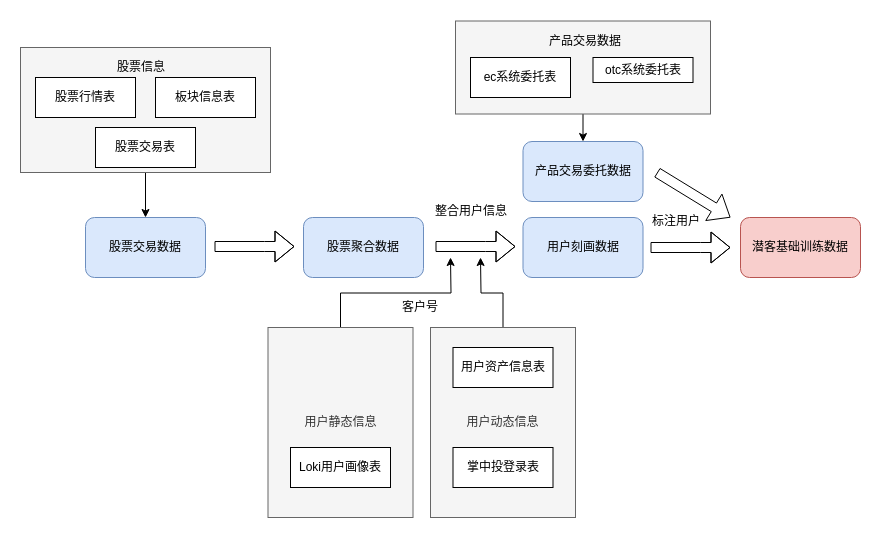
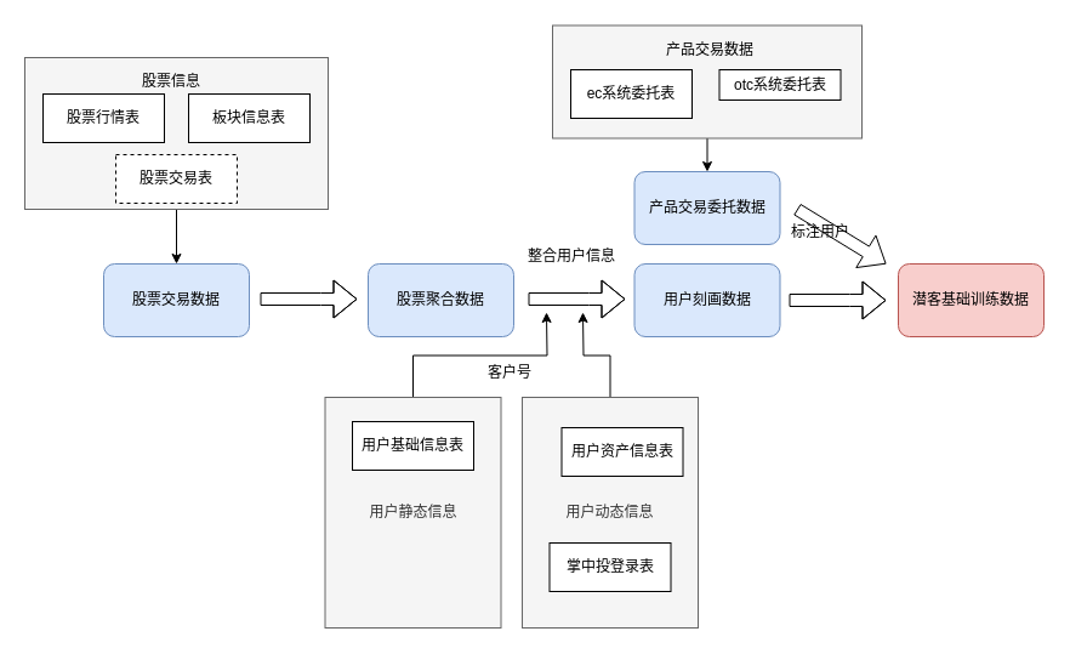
- <mxCell id="23" value="股票交易表" style="rounded=0;whiteSpace=wrap;html=1;" vertex="1" parent="1"><mxGeometry x="95" y="127" width="100" height="40" as="geometry" /></mxCell>
+ <mxCell id="23" value="股票交易表" style="rounded=0;whiteSpace=wrap;html=1;dashed=1;" vertex="1" parent="1"><mxGeometry x="95" y="127" width="100" height="40" as="geometry" /></mxCell>
- <mxCell id="32" value="标注用户" style="text;html=1;resizable=0;points=[];autosize=1;align=left;verticalAlign=top;spacingTop=-4;" vertex="1" parent="1"><mxGeometry x="650" y="211" width="60" height="20" as="geometry" /></mxCell>
+ <mxCell id="32" value="标注用户" style="text;html=1;resizable=0;points=[];autosize=1;align=left;verticalAlign=top;spacingTop=-4;" vertex="1" parent="1"><mxGeometry x="650" y="181" width="60" height="20" as="geometry" /></mxCell>
+ <mxCell id="13" value="用户基础信息表" style="rounded=0;whiteSpace=wrap;html=1;" parent="1" vertex="1"><mxGeometry x="290" y="347" width="100" height="40" as="geometry" /></mxCell>
- <mxCell id="7" value="用户资产信息表" style="rounded=0;whiteSpace=wrap;html=1;" parent="1" vertex="1"><mxGeometry x="452.5" y="347" width="100" height="40" as="geometry" /></mxCell>
+ <mxCell id="7" value="用户资产信息表" style="rounded=0;whiteSpace=wrap;html=1;" parent="1" vertex="1"><mxGeometry x="462.5" y="352" width="100" height="40" as="geometry" /></mxCell>
- <mxCell id="14" value="Loki用户画像表" style="rounded=0;whiteSpace=wrap;html=1;" vertex="1" parent="1"><mxGeometry x="290" y="447" width="100" height="40" as="geometry" /></mxCell>
